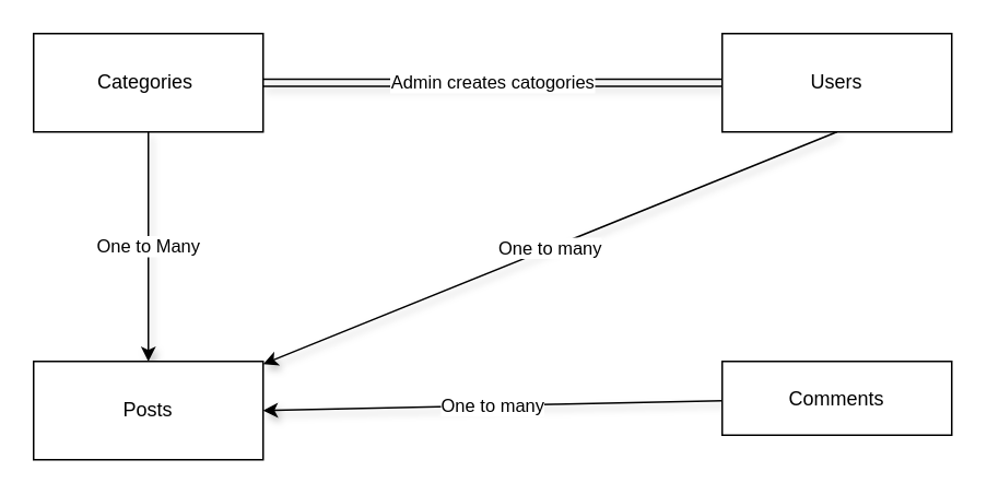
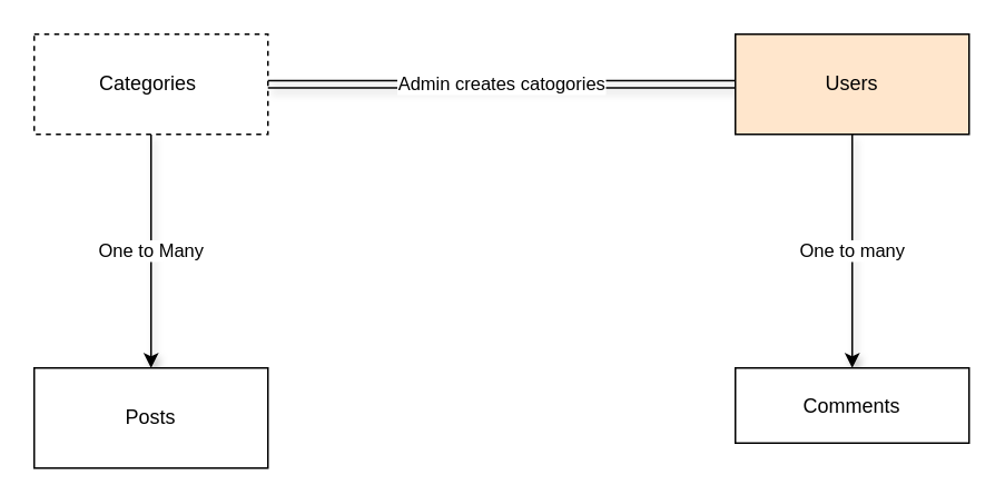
- <mxCell id="3" value="Categories&amp;nbsp;" style="whiteSpace=wrap;html=1;" vertex="1" parent="1"><mxGeometry x="20" y="20" width="140" height="60" as="geometry" /></mxCell>
+ <mxCell id="3" value="Categories&amp;nbsp;" style="whiteSpace=wrap;html=1;dashed=1;" vertex="1" parent="1"><mxGeometry x="20" y="20" width="140" height="60" as="geometry" /></mxCell>
- <mxCell id="7" value="Users" style="whiteSpace=wrap;html=1;" vertex="1" parent="1"><mxGeometry x="440" y="20" width="140" height="60" as="geometry" /></mxCell>
+ <mxCell id="7" value="Users" style="whiteSpace=wrap;html=1;fillColor=#ffe6cc;" vertex="1" parent="1"><mxGeometry x="440" y="20" width="140" height="60" as="geometry" /></mxCell>
- <mxCell id="5" value="One to many" style="edgeStyle=none;html=1;exitX=0.5;exitY=1;exitDx=0;exitDy=0;shadow=1;" edge="1" parent="1" source="7" target="4"><mxGeometry relative="1" as="geometry" /></mxCell>
+ <mxCell id="5" value="One to many" style="edgeStyle=none;html=1;exitX=0.5;exitY=1;exitDx=0;exitDy=0;entryX=0.5;entryY=0;entryDx=0;entryDy=0;shadow=1;" edge="1" parent="1" source="7" target="9"><mxGeometry relative="1" as="geometry" /></mxCell>
- <mxCell id="8" value="One to many" style="edgeStyle=none;html=1;entryX=1;entryY=0.5;entryDx=0;entryDy=0;shadow=1;" edge="1" parent="1" source="9" target="4"><mxGeometry relative="1" as="geometry" /></mxCell>
